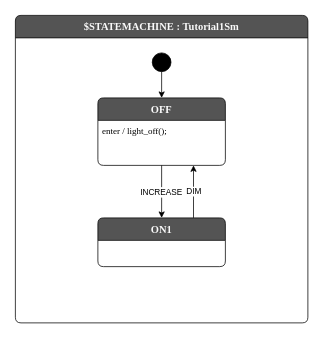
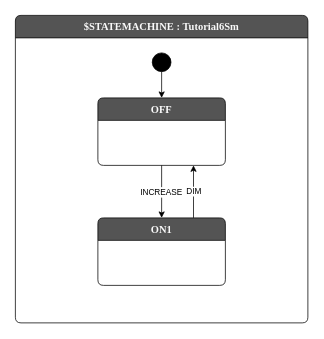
- <mxCell id="2" value="$STATEMACHINE : Tutorial1Sm" style="shape=swimlane;rotatable=0;align=center;verticalAlign=top;fontFamily=Lucida Console;startSize=30;fontSize=14;fontStyle=1;fontColor=#FAFAFA;fillColor=#545454;swimlaneFillColor=default;rounded=1;arcSize=15;absoluteArcSize=1;" vertex="1" parent="1"><mxGeometry x="20" y="20" width="390" height="410" as="geometry" /></mxCell>
+ <mxCell id="2" value="$STATEMACHINE : Tutorial6Sm" style="shape=swimlane;rotatable=0;align=center;verticalAlign=top;fontFamily=Lucida Console;startSize=30;fontSize=14;fontStyle=1;fontColor=#FAFAFA;fillColor=#545454;swimlaneFillColor=default;rounded=1;arcSize=15;absoluteArcSize=1;" vertex="1" parent="1"><mxGeometry x="20" y="20" width="390" height="410" as="geometry" /></mxCell>
- <mxCell id="5" value="enter / light_off();" style="fontFamily=Lucida Console;align=left;verticalAlign=top;fillColor=none;gradientColor=none;strokeColor=none;rounded=0;spacingLeft=4;resizable=0;movable=0;deletable=0;rotatable=0;autosize=1;" vertex="1" connectable="0" parent="4"><mxGeometry y="30" width="170" height="30" as="geometry" /></mxCell>
- <mxCell id="10" value="ON1" style="shape=swimlane;rotatable=0;align=center;verticalAlign=top;fontFamily=Lucida Console;startSize=30;fontSize=14;fontStyle=1;fontColor=#FAFAFA;fillColor=#545454;swimlaneFillColor=default;rounded=1;arcSize=15;absoluteArcSize=1;" vertex="1" parent="2"><mxGeometry x="110" y="270" width="170" height="65" as="geometry" /></mxCell>
+ <mxCell id="10" value="ON1" style="shape=swimlane;rotatable=0;align=center;verticalAlign=top;fontFamily=Lucida Console;startSize=30;fontSize=14;fontStyle=1;fontColor=#FAFAFA;fillColor=#545454;swimlaneFillColor=default;rounded=1;arcSize=15;absoluteArcSize=1;" vertex="1" parent="2"><mxGeometry x="110" y="270" width="170" height="90" as="geometry" /></mxCell>
